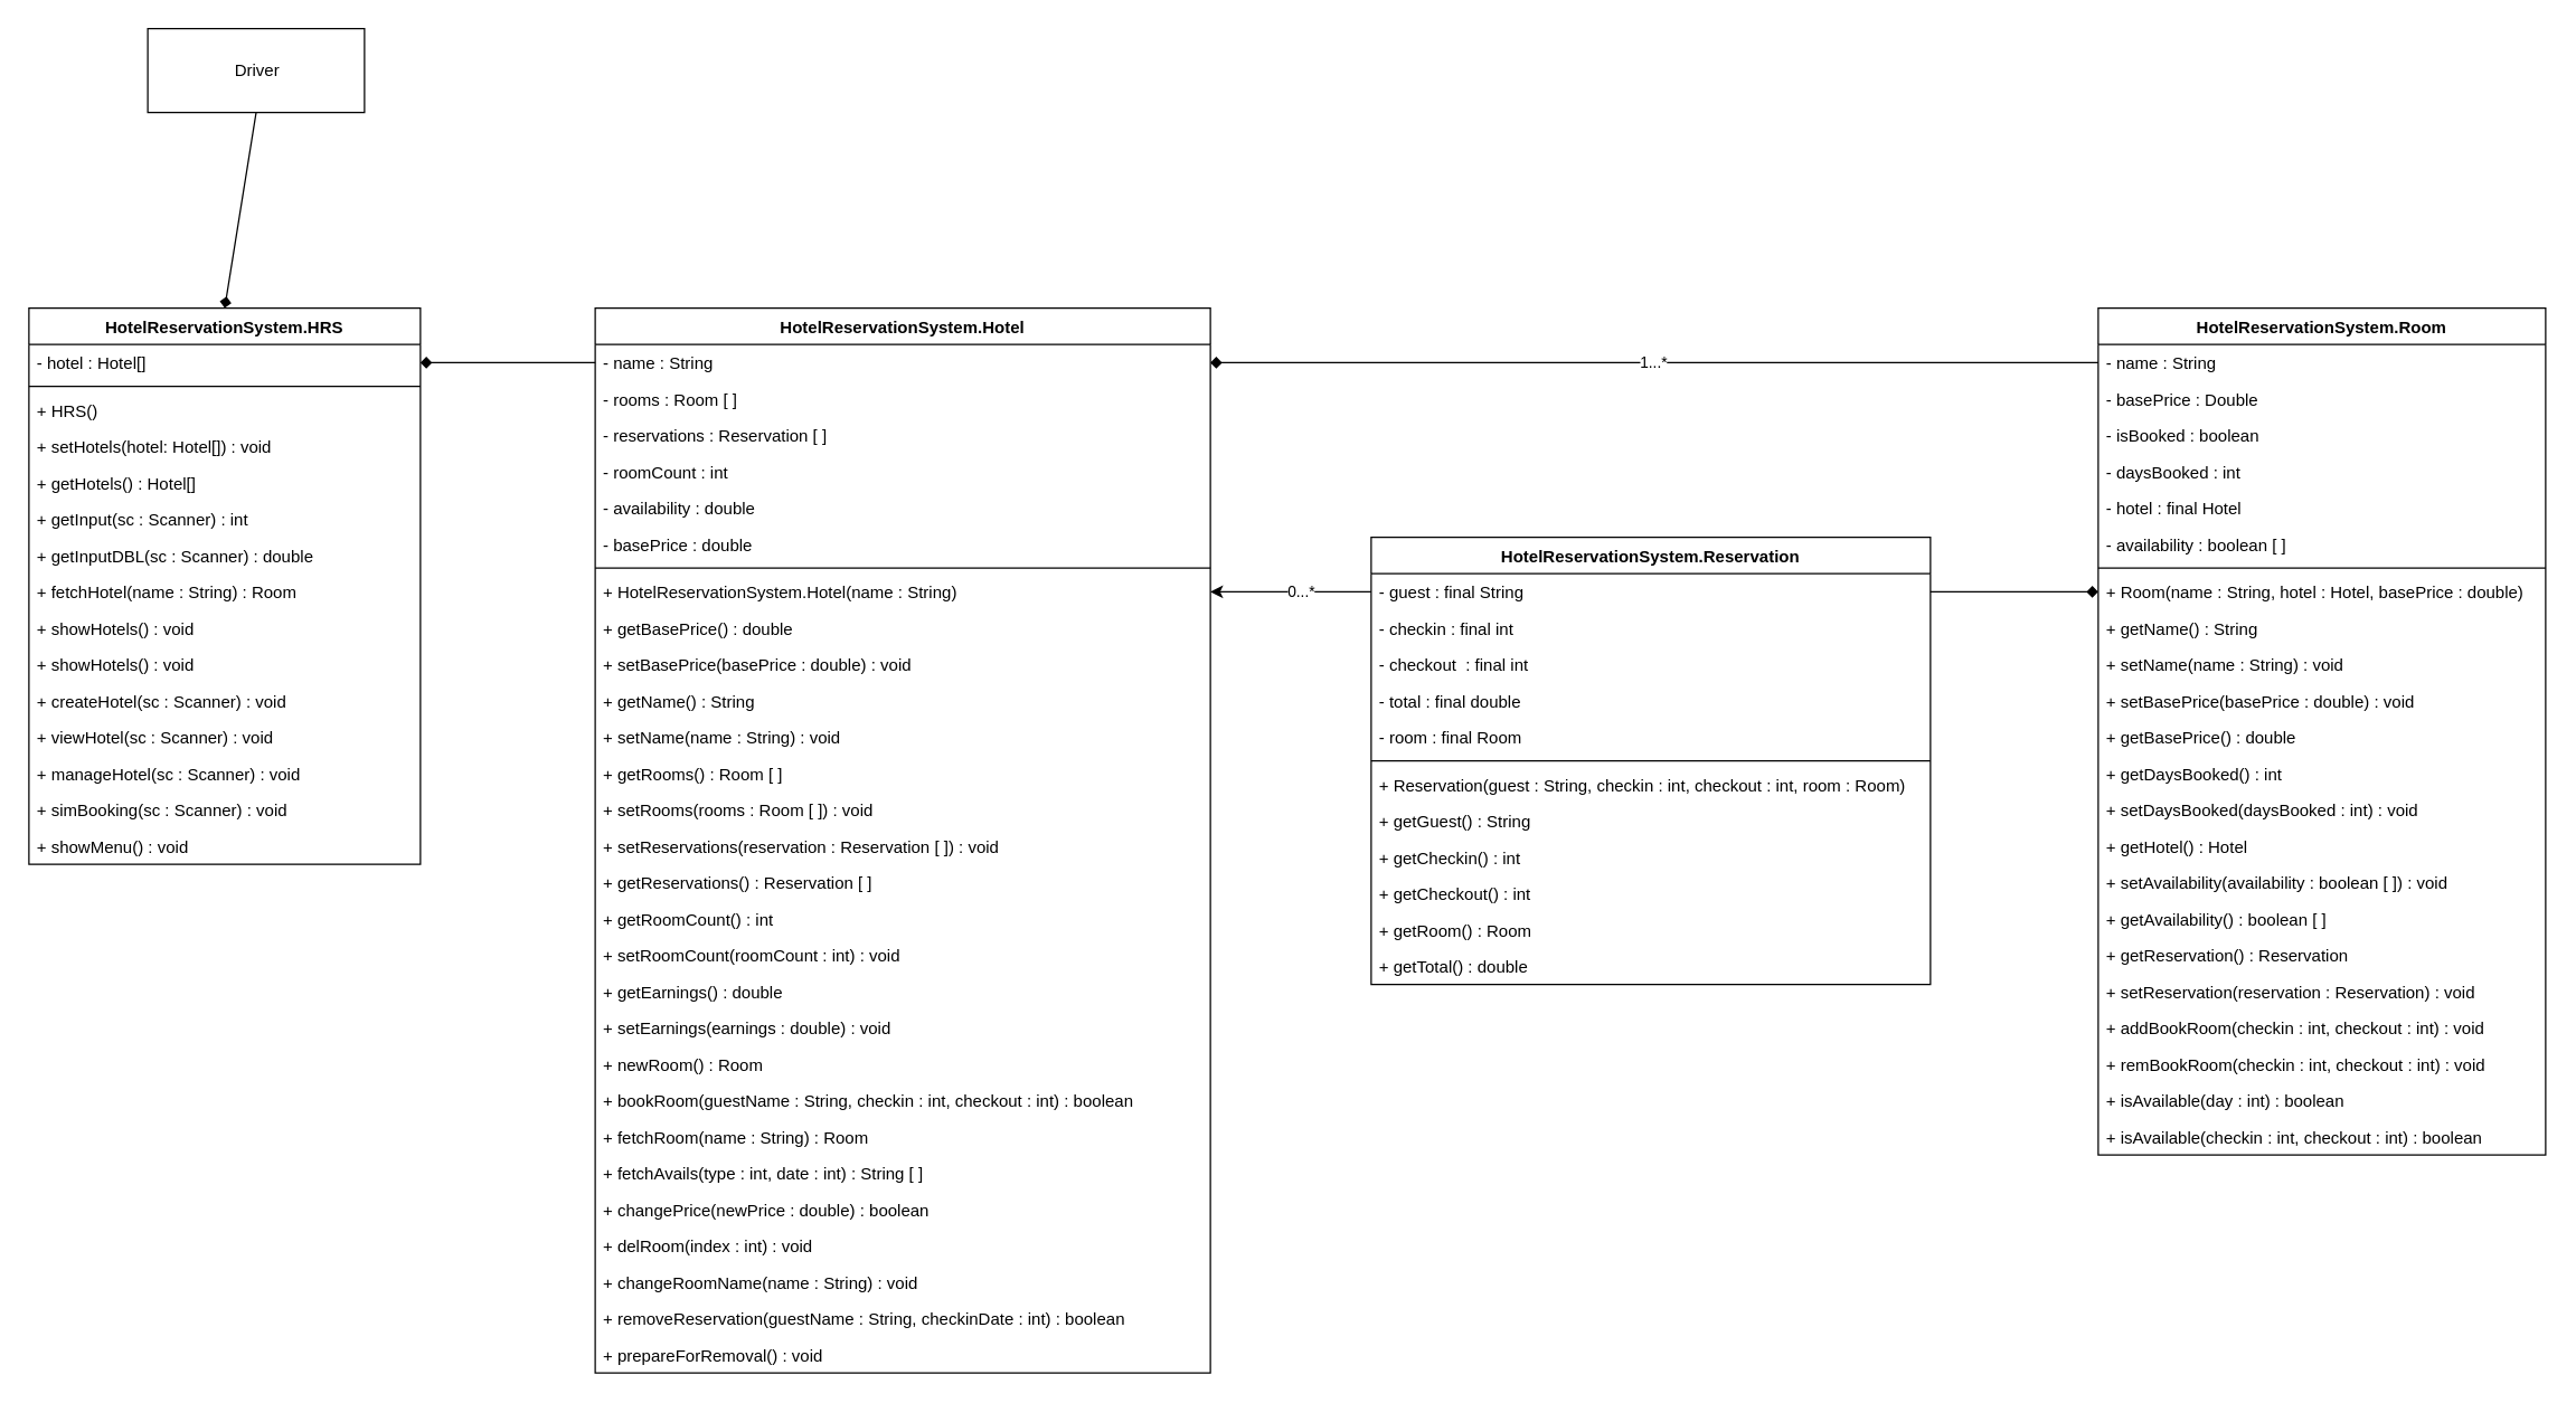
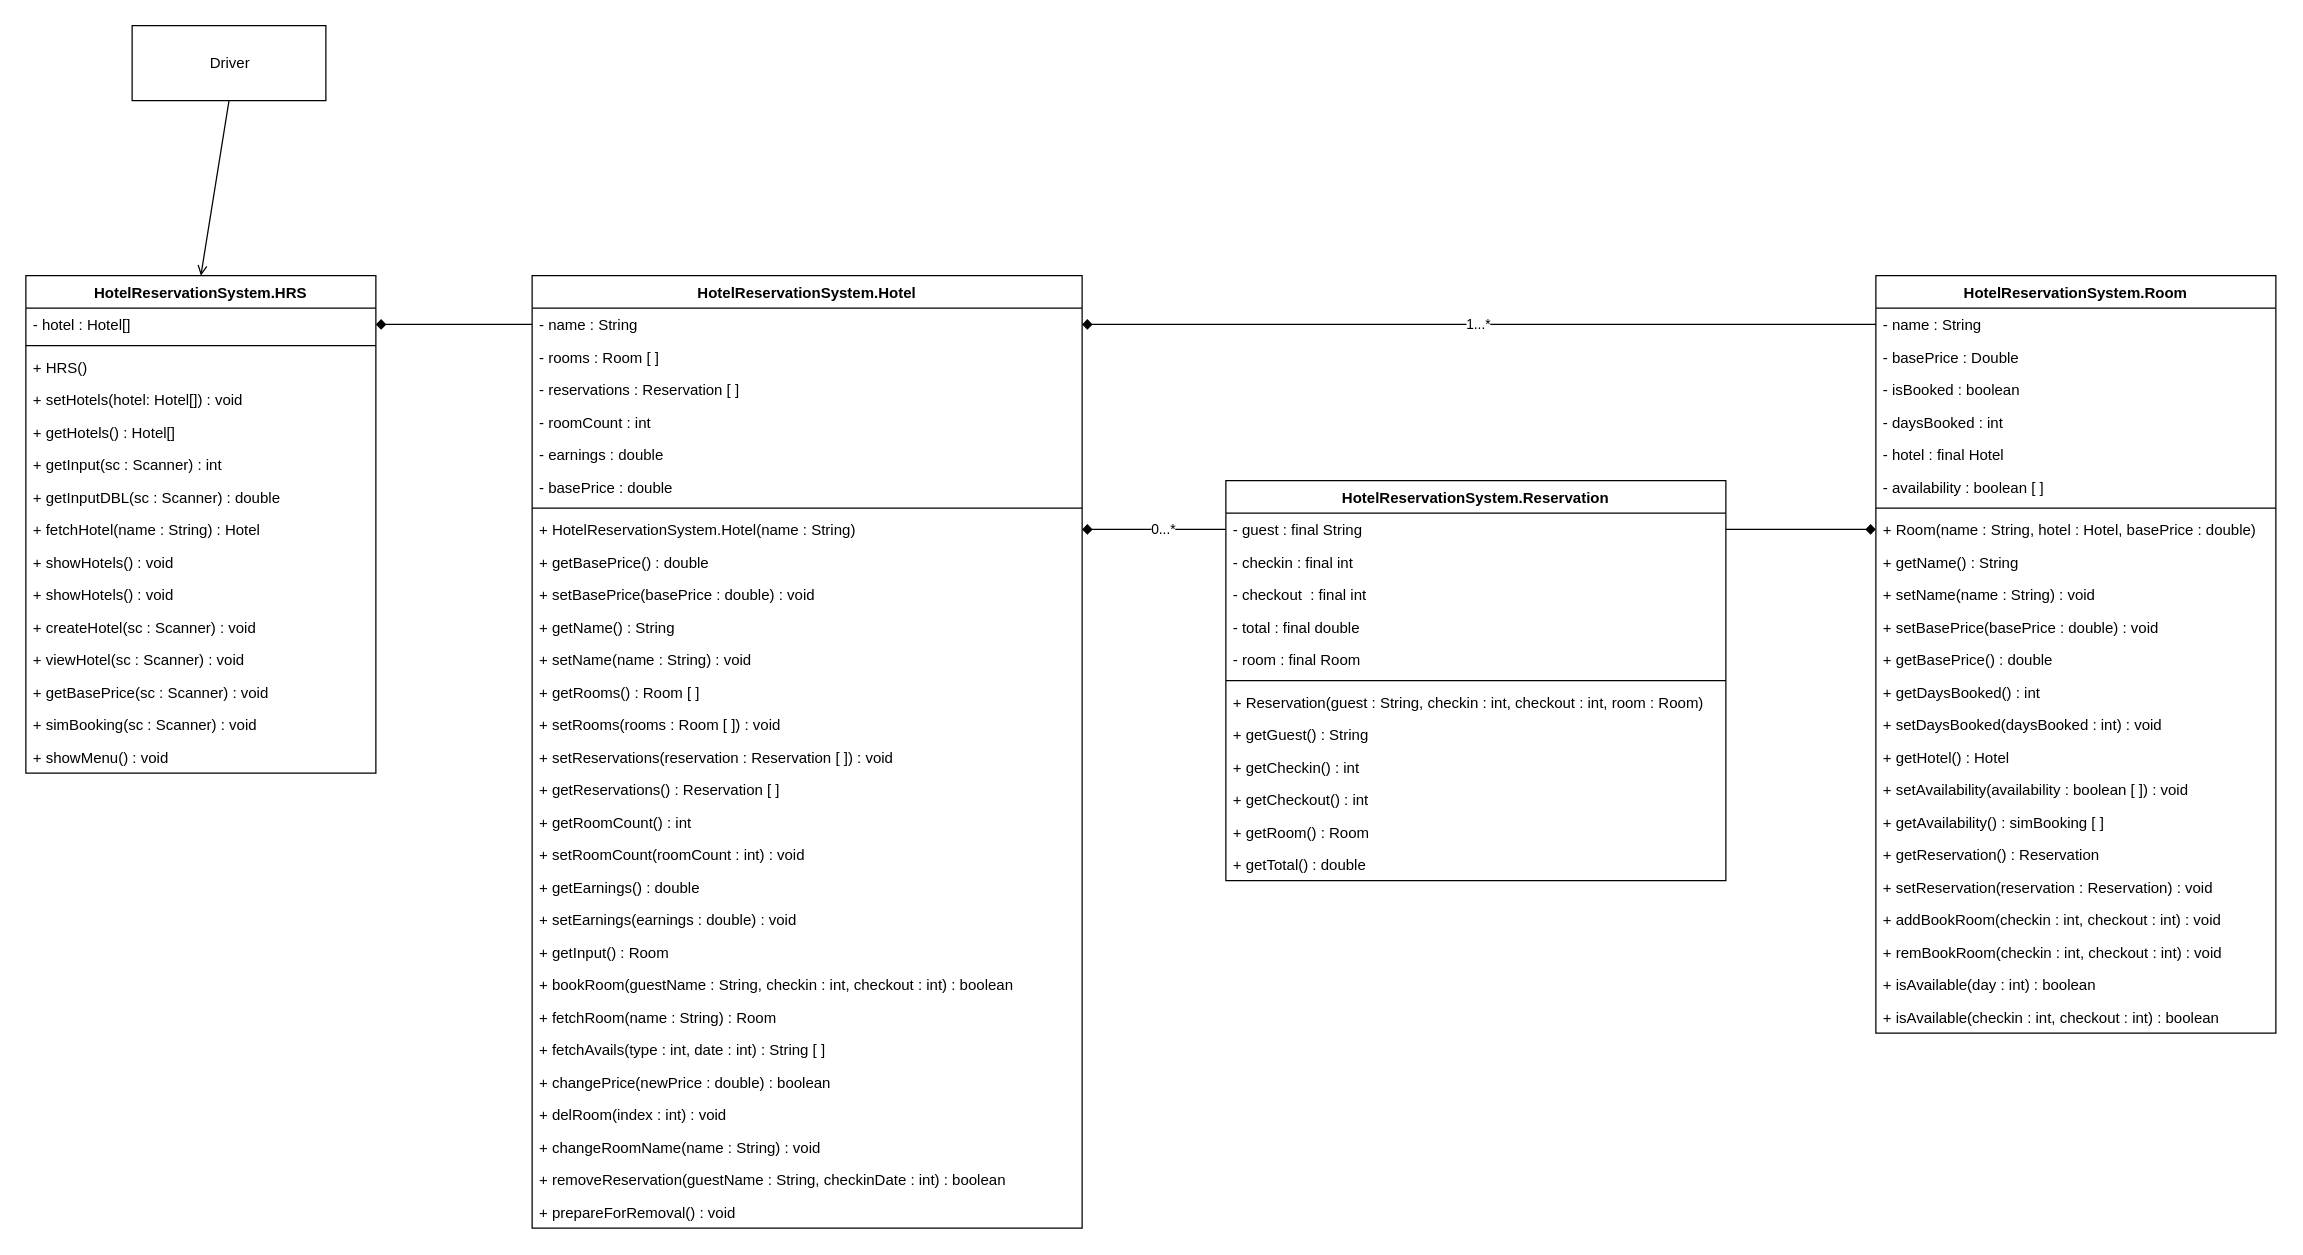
- <mxCell id="69" style="edgeStyle=none;html=1;exitX=0.5;exitY=1;exitDx=0;exitDy=0;entryX=0.5;entryY=0;entryDx=0;entryDy=0;endArrow=diamond;endFill=1;" edge="1" parent="1" source="70" target="71"><mxGeometry relative="1" as="geometry" /></mxCell>
+ <mxCell id="69" style="edgeStyle=none;html=1;exitX=0.5;exitY=1;exitDx=0;exitDy=0;entryX=0.5;entryY=0;entryDx=0;entryDy=0;endArrow=open;endFill=1;" edge="1" parent="1" source="70" target="71"><mxGeometry relative="1" as="geometry" /></mxCell>
- <mxCell id="7" value="- availability : double" style="text;strokeColor=none;fillColor=none;align=left;verticalAlign=top;spacingLeft=4;spacingRight=4;overflow=hidden;rotatable=0;points=[[0,0.5],[1,0.5]];portConstraint=eastwest;" parent="2" vertex="1"><mxGeometry y="130" width="440" height="26" as="geometry" /></mxCell>
+ <mxCell id="7" value="- earnings : double" style="text;strokeColor=none;fillColor=none;align=left;verticalAlign=top;spacingLeft=4;spacingRight=4;overflow=hidden;rotatable=0;points=[[0,0.5],[1,0.5]];portConstraint=eastwest;" parent="2" vertex="1"><mxGeometry y="130" width="440" height="26" as="geometry" /></mxCell>
- <mxCell id="89" style="edgeStyle=none;html=1;exitX=0;exitY=0.5;exitDx=0;exitDy=0;endArrow=classic;endFill=1;" edge="1" parent="1" source="57" target="10"><mxGeometry relative="1" as="geometry" /></mxCell>
+ <mxCell id="89" style="edgeStyle=none;html=1;exitX=0;exitY=0.5;exitDx=0;exitDy=0;endArrow=diamond;endFill=1;" edge="1" parent="1" source="57" target="10"><mxGeometry relative="1" as="geometry" /></mxCell>
- <mxCell id="79" value="+ fetchHotel(name : String) : Room" style="text;strokeColor=none;fillColor=none;align=left;verticalAlign=top;spacingLeft=4;spacingRight=4;overflow=hidden;rotatable=0;points=[[0,0.5],[1,0.5]];portConstraint=eastwest;" parent="71" vertex="1"><mxGeometry y="190" width="280" height="26" as="geometry" /></mxCell>
+ <mxCell id="79" value="+ fetchHotel(name : String) : Hotel" style="text;strokeColor=none;fillColor=none;align=left;verticalAlign=top;spacingLeft=4;spacingRight=4;overflow=hidden;rotatable=0;points=[[0,0.5],[1,0.5]];portConstraint=eastwest;" parent="71" vertex="1"><mxGeometry y="190" width="280" height="26" as="geometry" /></mxCell>
- <mxCell id="84" value="+ manageHotel(sc : Scanner) : void" style="text;strokeColor=none;fillColor=none;align=left;verticalAlign=top;spacingLeft=4;spacingRight=4;overflow=hidden;rotatable=0;points=[[0,0.5],[1,0.5]];portConstraint=eastwest;" parent="71" vertex="1"><mxGeometry y="320" width="280" height="26" as="geometry" /></mxCell>
+ <mxCell id="84" value="+ getBasePrice(sc : Scanner) : void" style="text;strokeColor=none;fillColor=none;align=left;verticalAlign=top;spacingLeft=4;spacingRight=4;overflow=hidden;rotatable=0;points=[[0,0.5],[1,0.5]];portConstraint=eastwest;" parent="71" vertex="1"><mxGeometry y="320" width="280" height="26" as="geometry" /></mxCell>
- <mxCell id="49" value="+ getAvailability() : boolean [ ]" style="text;strokeColor=none;fillColor=none;align=left;verticalAlign=top;spacingLeft=4;spacingRight=4;overflow=hidden;rotatable=0;points=[[0,0.5],[1,0.5]];portConstraint=eastwest;" parent="32" vertex="1"><mxGeometry y="424" width="320" height="26" as="geometry" /></mxCell>
+ <mxCell id="49" value="+ getAvailability() : simBooking [ ]" style="text;strokeColor=none;fillColor=none;align=left;verticalAlign=top;spacingLeft=4;spacingRight=4;overflow=hidden;rotatable=0;points=[[0,0.5],[1,0.5]];portConstraint=eastwest;" parent="32" vertex="1"><mxGeometry y="424" width="320" height="26" as="geometry" /></mxCell>
- <mxCell id="23" value="+ newRoom() : Room" style="text;strokeColor=none;fillColor=none;align=left;verticalAlign=top;spacingLeft=4;spacingRight=4;overflow=hidden;rotatable=0;points=[[0,0.5],[1,0.5]];portConstraint=eastwest;" parent="2" vertex="1"><mxGeometry y="528" width="440" height="26" as="geometry" /></mxCell>
+ <mxCell id="23" value="+ getInput() : Room" style="text;strokeColor=none;fillColor=none;align=left;verticalAlign=top;spacingLeft=4;spacingRight=4;overflow=hidden;rotatable=0;points=[[0,0.5],[1,0.5]];portConstraint=eastwest;" parent="2" vertex="1"><mxGeometry y="528" width="440" height="26" as="geometry" /></mxCell>
